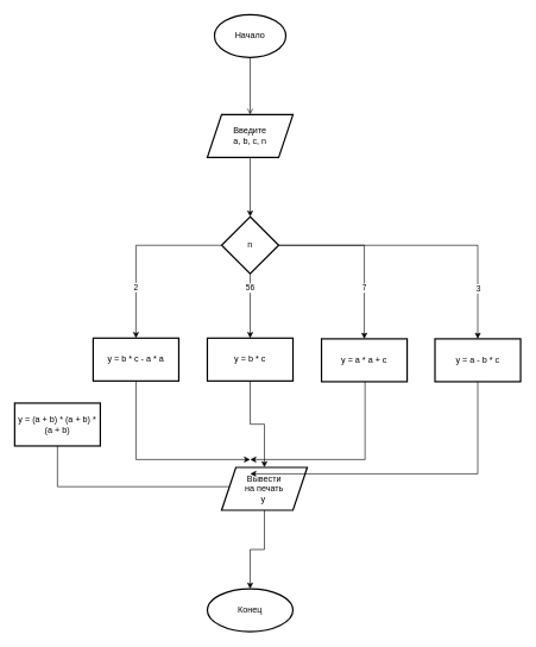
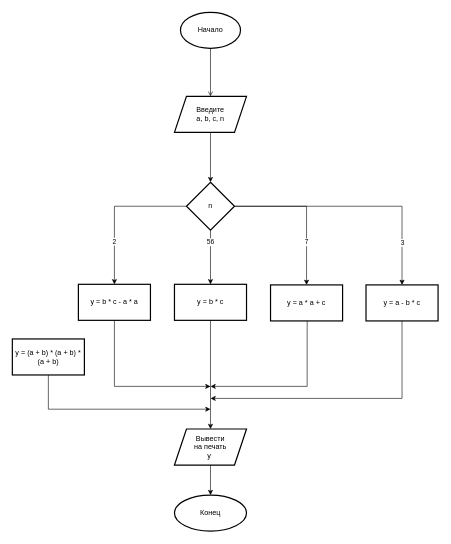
- <mxCell id="23" value="Вывести &lt;br&gt;на печать&lt;br&gt;y&amp;nbsp;" style="shape=parallelogram;perimeter=parallelogramPerimeter;whiteSpace=wrap;html=1;fixedSize=1;strokeWidth=2;" parent="1" vertex="1"><mxGeometry x="310" y="654" width="120" height="60" as="geometry" /></mxCell>
+ <mxCell id="23" value="Вывести &lt;br&gt;на печать&lt;br&gt;y&amp;nbsp;" style="shape=parallelogram;perimeter=parallelogramPerimeter;whiteSpace=wrap;html=1;fixedSize=1;strokeWidth=2;" parent="1" vertex="1"><mxGeometry x="290" y="714" width="120" height="60" as="geometry" /></mxCell>
